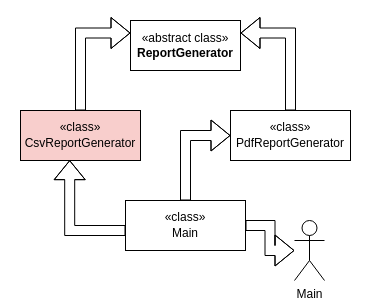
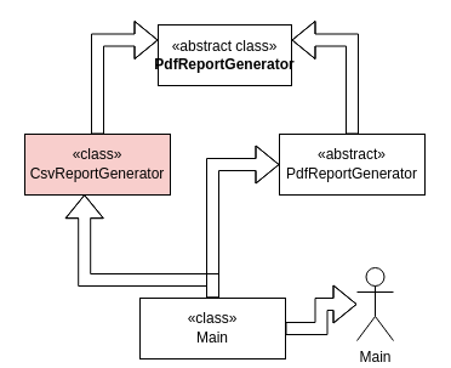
- <mxCell id="2" value="«abstract class»&lt;br&gt;&lt;b&gt;ReportGenerator&lt;/b&gt;" style="html=1;whiteSpace=wrap;" vertex="1" parent="1"><mxGeometry x="130" y="20" width="110" height="50" as="geometry" /></mxCell>
+ <mxCell id="2" value="«abstract class»&lt;br&gt;&lt;b&gt;PdfReportGenerator&lt;/b&gt;" style="html=1;whiteSpace=wrap;" vertex="1" parent="1"><mxGeometry x="130" y="20" width="110" height="50" as="geometry" /></mxCell>
- <mxCell id="4" value="«class»&lt;br&gt;PdfReportGenerator&lt;span style=&quot;color: rgb(255, 255, 255); font-family: &amp;quot;Söhne Mono&amp;quot;, Monaco, &amp;quot;Andale Mono&amp;quot;, &amp;quot;Ubuntu Mono&amp;quot;, monospace; font-size: 14px; text-align: left; background-color: rgb(0, 0, 0);&quot;&gt; &lt;/span&gt;" style="html=1;whiteSpace=wrap;" vertex="1" parent="1"><mxGeometry x="230" y="110" width="120" height="50" as="geometry" /></mxCell>
+ <mxCell id="4" value="«abstract»&lt;br&gt;PdfReportGenerator&lt;span style=&quot;color: rgb(255, 255, 255); font-family: &amp;quot;Söhne Mono&amp;quot;, Monaco, &amp;quot;Andale Mono&amp;quot;, &amp;quot;Ubuntu Mono&amp;quot;, monospace; font-size: 14px; text-align: left; background-color: rgb(0, 0, 0);&quot;&gt; &lt;/span&gt;" style="html=1;whiteSpace=wrap;" vertex="1" parent="1"><mxGeometry x="230" y="110" width="120" height="50" as="geometry" /></mxCell>
- <mxCell id="10" value="«class»&lt;br&gt;Main&lt;span style=&quot;color: rgb(255, 255, 255); font-family: &amp;quot;Söhne Mono&amp;quot;, Monaco, &amp;quot;Andale Mono&amp;quot;, &amp;quot;Ubuntu Mono&amp;quot;, monospace; font-size: 14px; text-align: left; background-color: rgb(0, 0, 0);&quot;&gt;&lt;/span&gt;" style="html=1;whiteSpace=wrap;" vertex="1" parent="1"><mxGeometry x="125" y="200" width="120" height="50" as="geometry" /></mxCell>
+ <mxCell id="10" value="«class»&lt;br&gt;Main&lt;span style=&quot;color: rgb(255, 255, 255); font-family: &amp;quot;Söhne Mono&amp;quot;, Monaco, &amp;quot;Andale Mono&amp;quot;, &amp;quot;Ubuntu Mono&amp;quot;, monospace; font-size: 14px; text-align: left; background-color: rgb(0, 0, 0);&quot;&gt;&lt;/span&gt;" style="html=1;whiteSpace=wrap;" vertex="1" parent="1"><mxGeometry x="115" y="245" width="120" height="50" as="geometry" /></mxCell>
